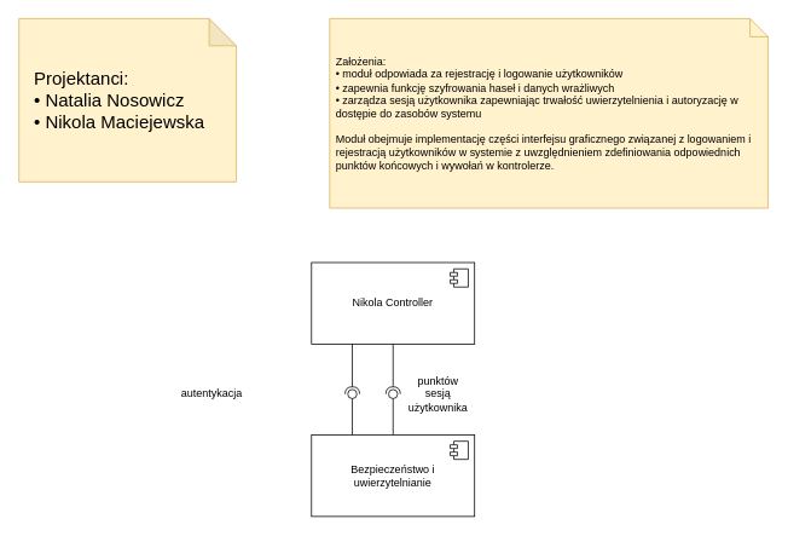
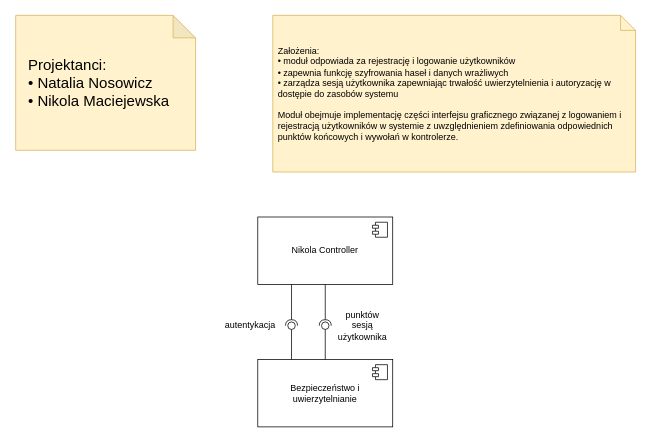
- <mxCell id="9" value="autentykacja" style="text;html=1;align=center;verticalAlign=middle;whiteSpace=wrap;rounded=0;" parent="1" vertex="1"><mxGeometry x="203" y="419" width="60" height="30" as="geometry" /></mxCell>
+ <mxCell id="9" value="autentykacja" style="text;html=1;align=center;verticalAlign=middle;whiteSpace=wrap;rounded=0;" parent="1" vertex="1"><mxGeometry x="303" y="419" width="60" height="30" as="geometry" /></mxCell>
